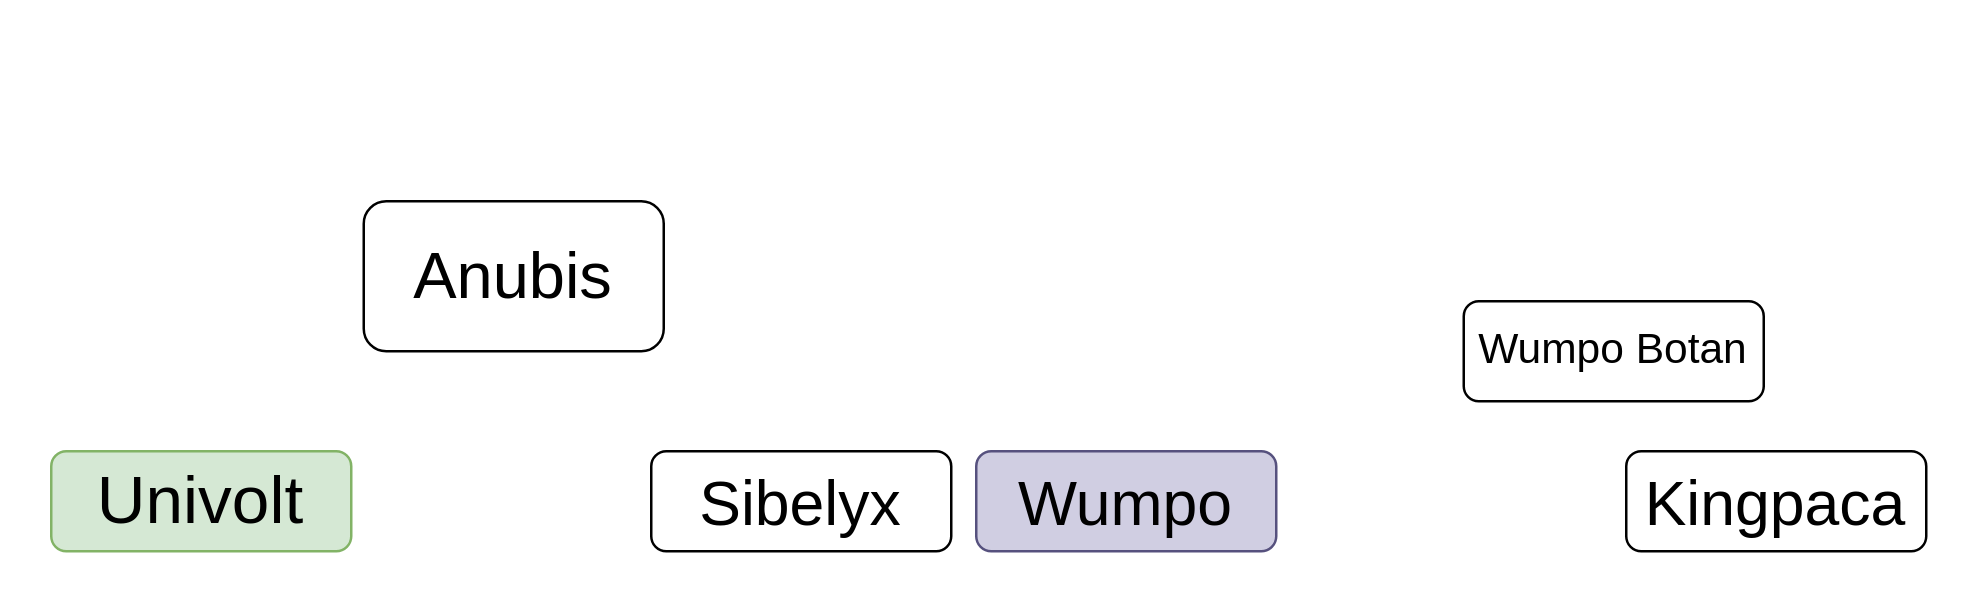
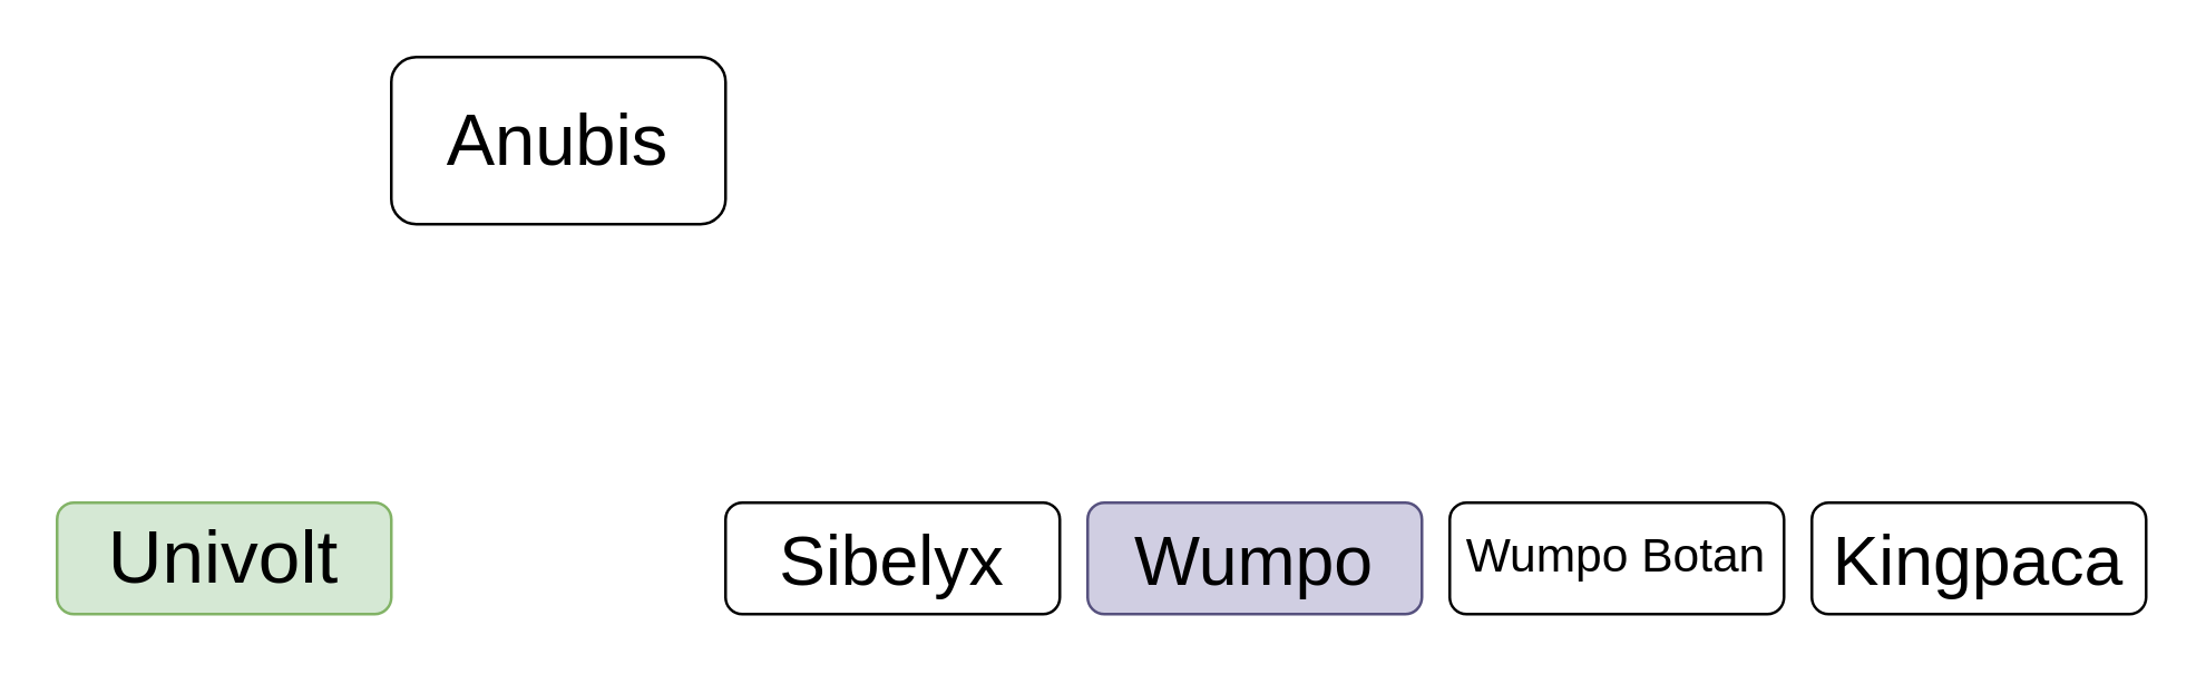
- <mxCell id="2" value="&lt;font style=&quot;font-size: 26px;&quot;&gt;Anubis&lt;/font&gt;" style="rounded=1;whiteSpace=wrap;html=1;" vertex="1" parent="1"><mxGeometry x="145" y="80" width="120" height="60" as="geometry" /></mxCell>
+ <mxCell id="2" value="&lt;font style=&quot;font-size: 26px;&quot;&gt;Anubis&lt;/font&gt;" style="rounded=1;whiteSpace=wrap;html=1;" vertex="1" parent="1"><mxGeometry x="140" y="20" width="120" height="60" as="geometry" /></mxCell>
- <mxCell id="6" value="&lt;font style=&quot;font-size: 17px;&quot;&gt;Wumpo Botan&lt;/font&gt;" style="rounded=1;whiteSpace=wrap;html=1;" vertex="1" parent="1"><mxGeometry x="585" y="120" width="120" height="40" as="geometry" /></mxCell>
+ <mxCell id="6" value="&lt;font style=&quot;font-size: 17px;&quot;&gt;Wumpo Botan&lt;/font&gt;" style="rounded=1;whiteSpace=wrap;html=1;" vertex="1" parent="1"><mxGeometry x="520" y="180" width="120" height="40" as="geometry" /></mxCell>
